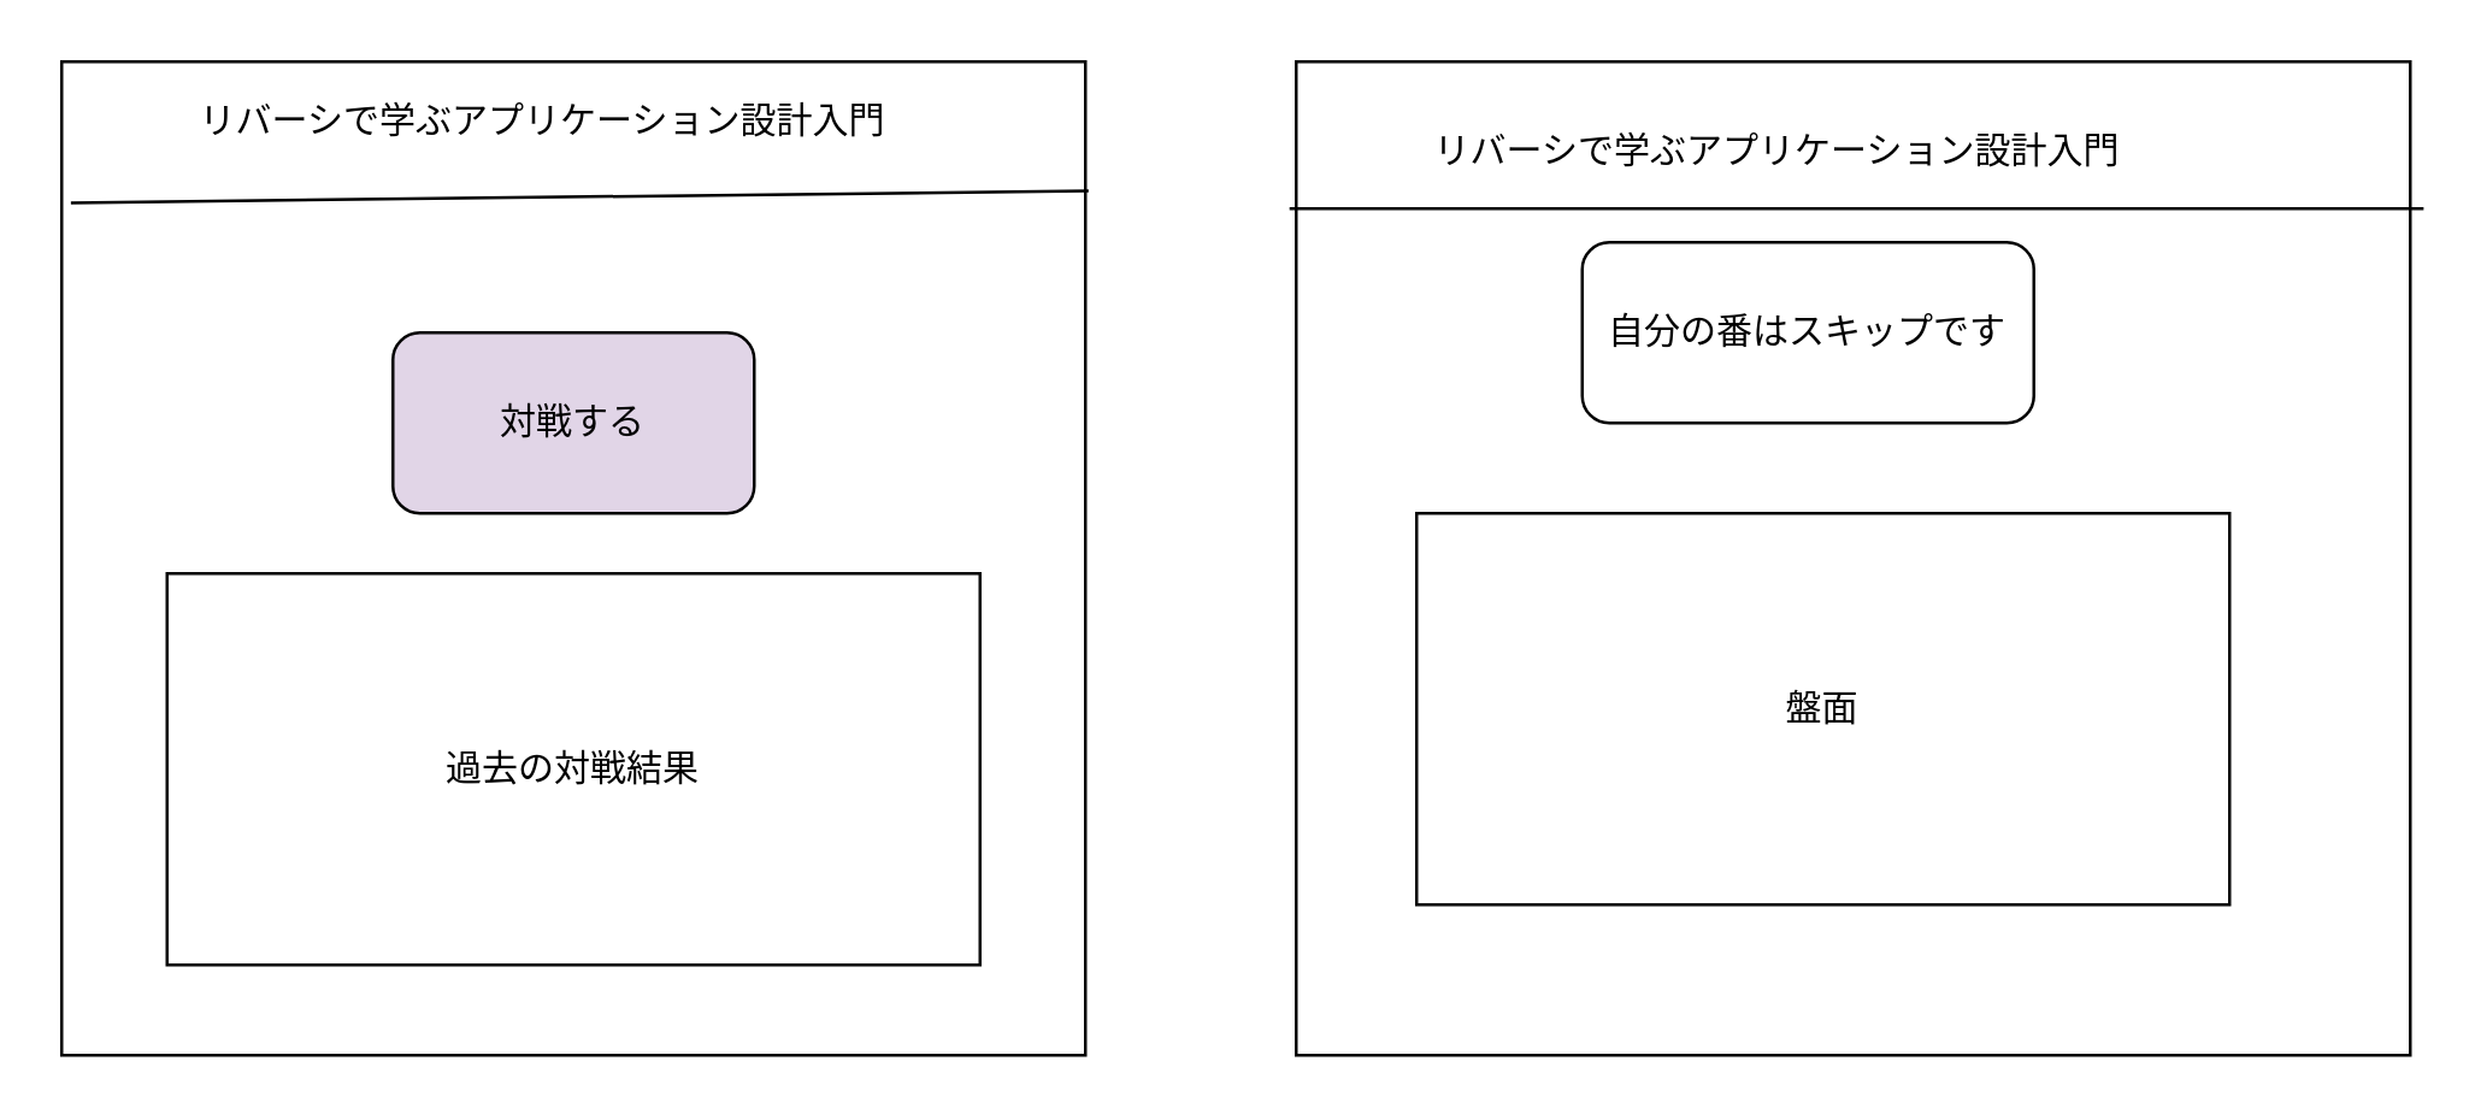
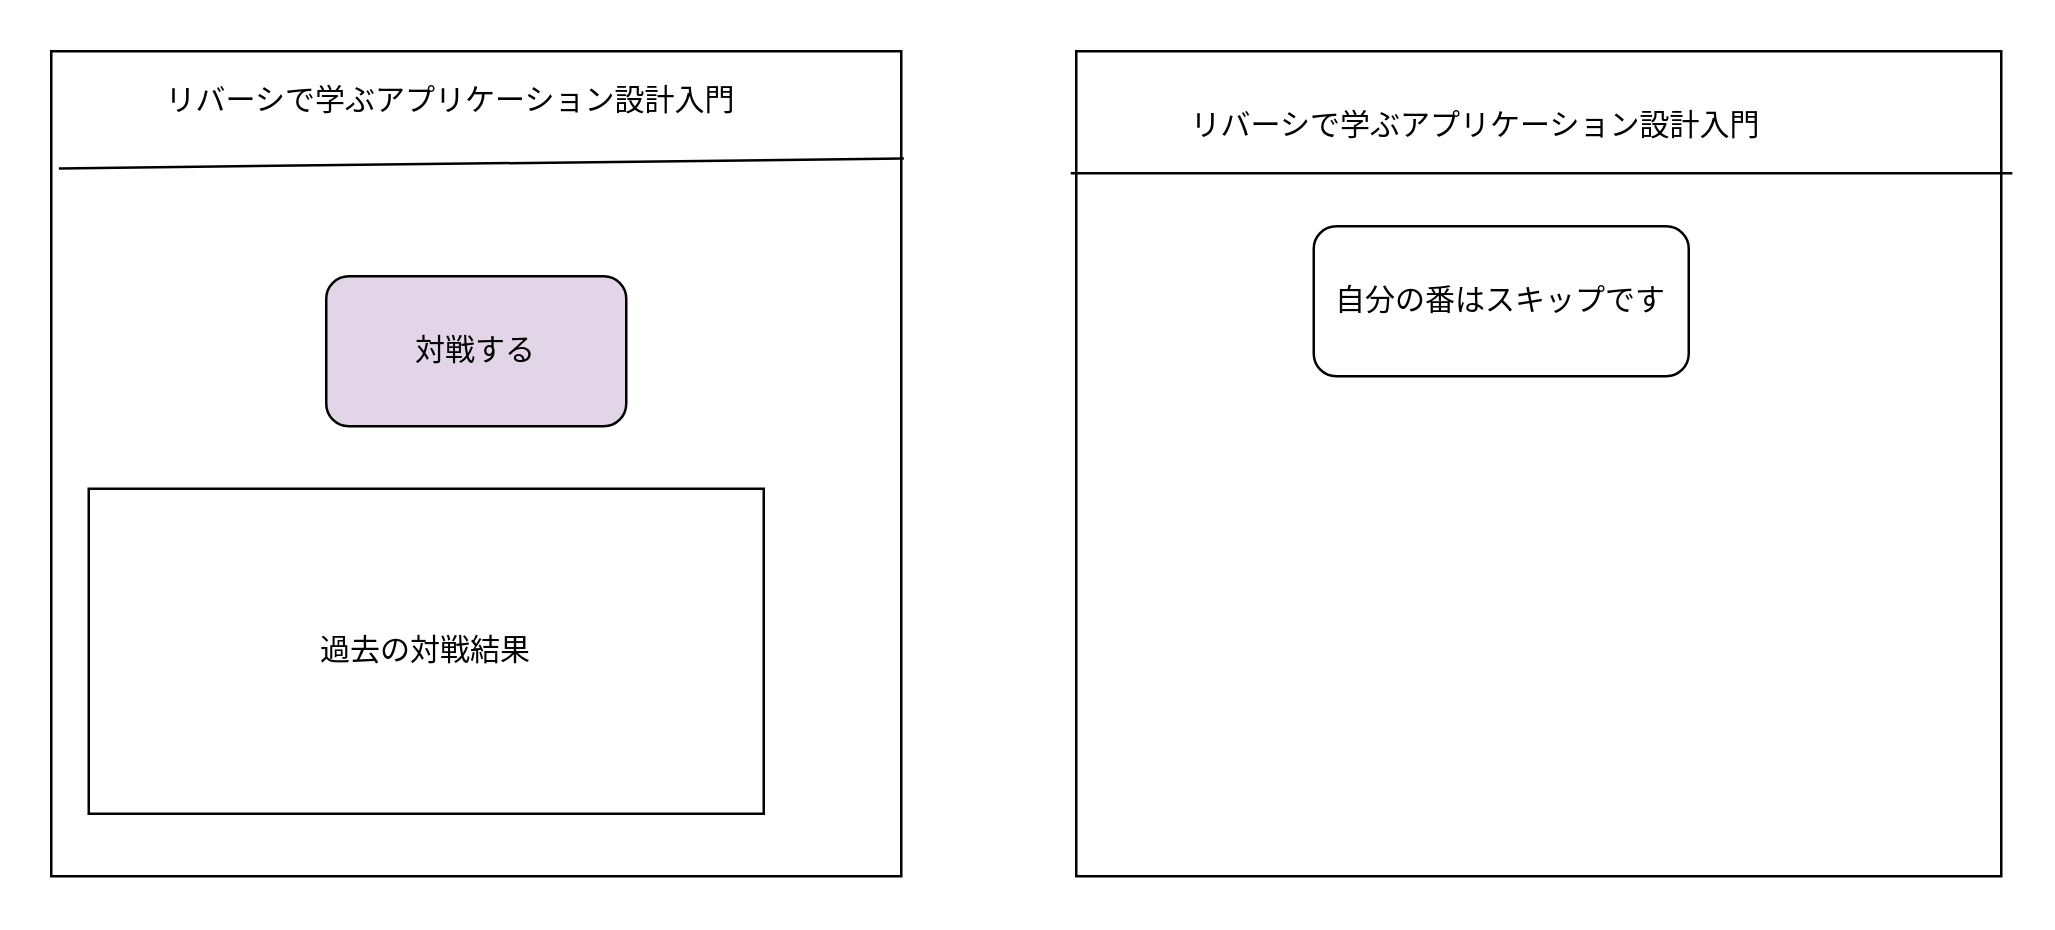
- <mxCell id="9" value="自分の番はスキップです" style="rounded=1;whiteSpace=wrap;html=1;" vertex="1" parent="1"><mxGeometry x="525" y="80" width="150" height="60" as="geometry" /></mxCell>
+ <mxCell id="9" value="自分の番はスキップです" style="rounded=1;whiteSpace=wrap;html=1;" vertex="1" parent="1"><mxGeometry x="525" y="90" width="150" height="60" as="geometry" /></mxCell>
- <mxCell id="10" value="盤面" style="rounded=0;whiteSpace=wrap;html=1;" vertex="1" parent="1"><mxGeometry x="470" y="170" width="270" height="130" as="geometry" /></mxCell>
- <mxCell id="7" value="過去の対戦結果" style="rounded=0;whiteSpace=wrap;html=1;" vertex="1" parent="1"><mxGeometry x="55" y="190" width="270" height="130" as="geometry" /></mxCell>
+ <mxCell id="7" value="過去の対戦結果" style="rounded=0;whiteSpace=wrap;html=1;" vertex="1" parent="1"><mxGeometry x="35" y="195" width="270" height="130" as="geometry" /></mxCell>
